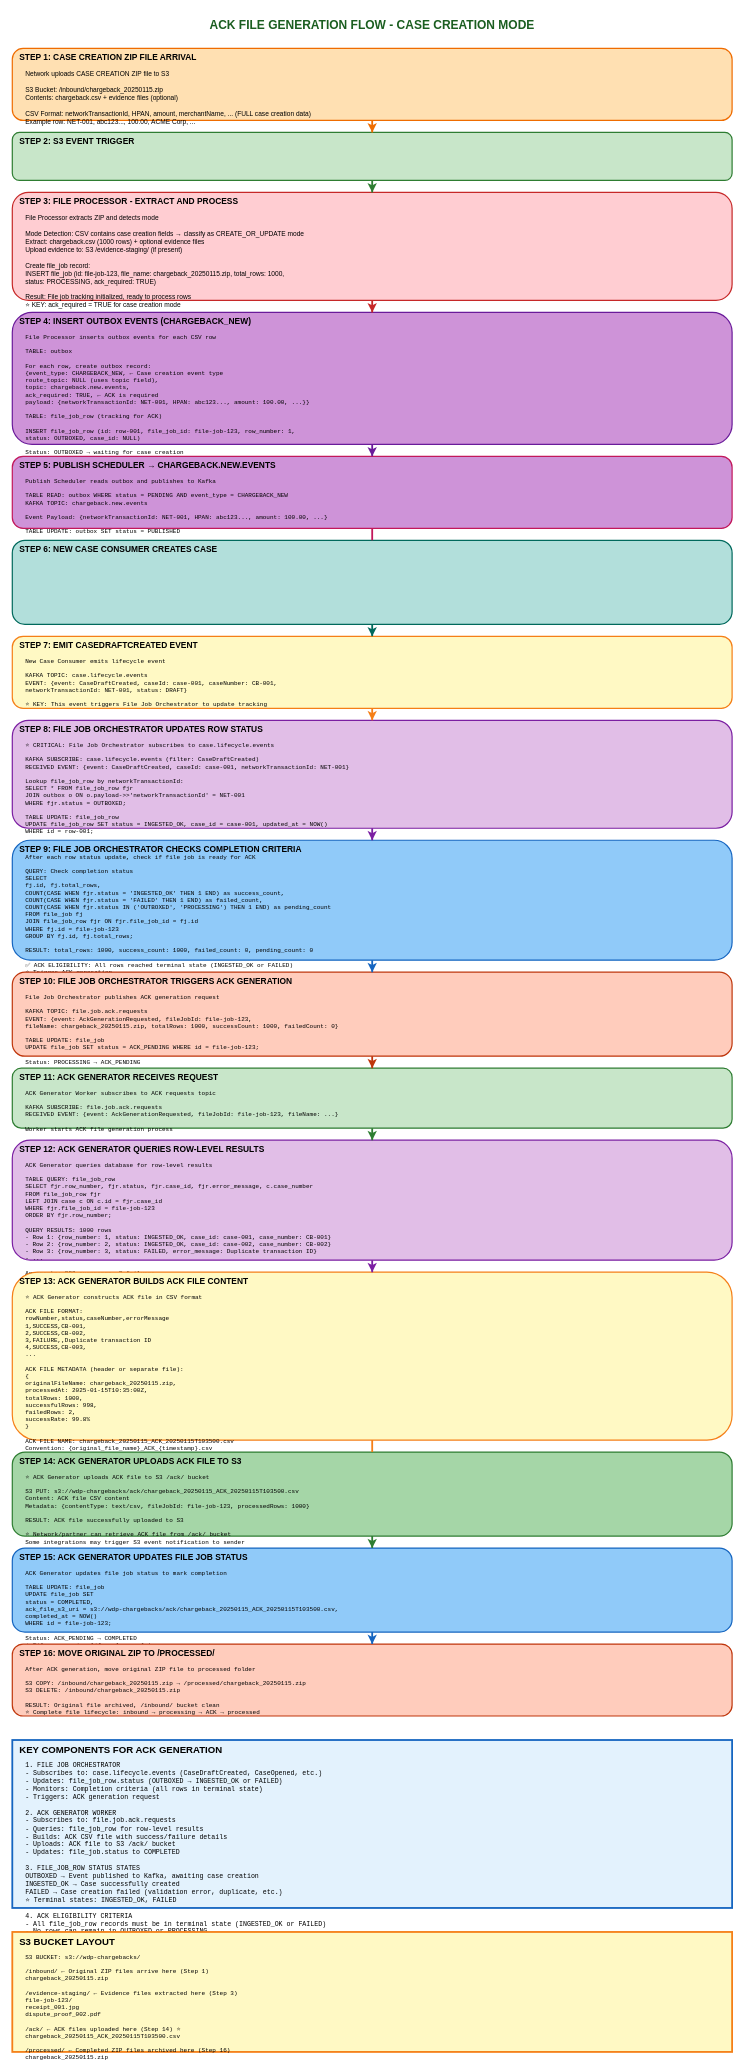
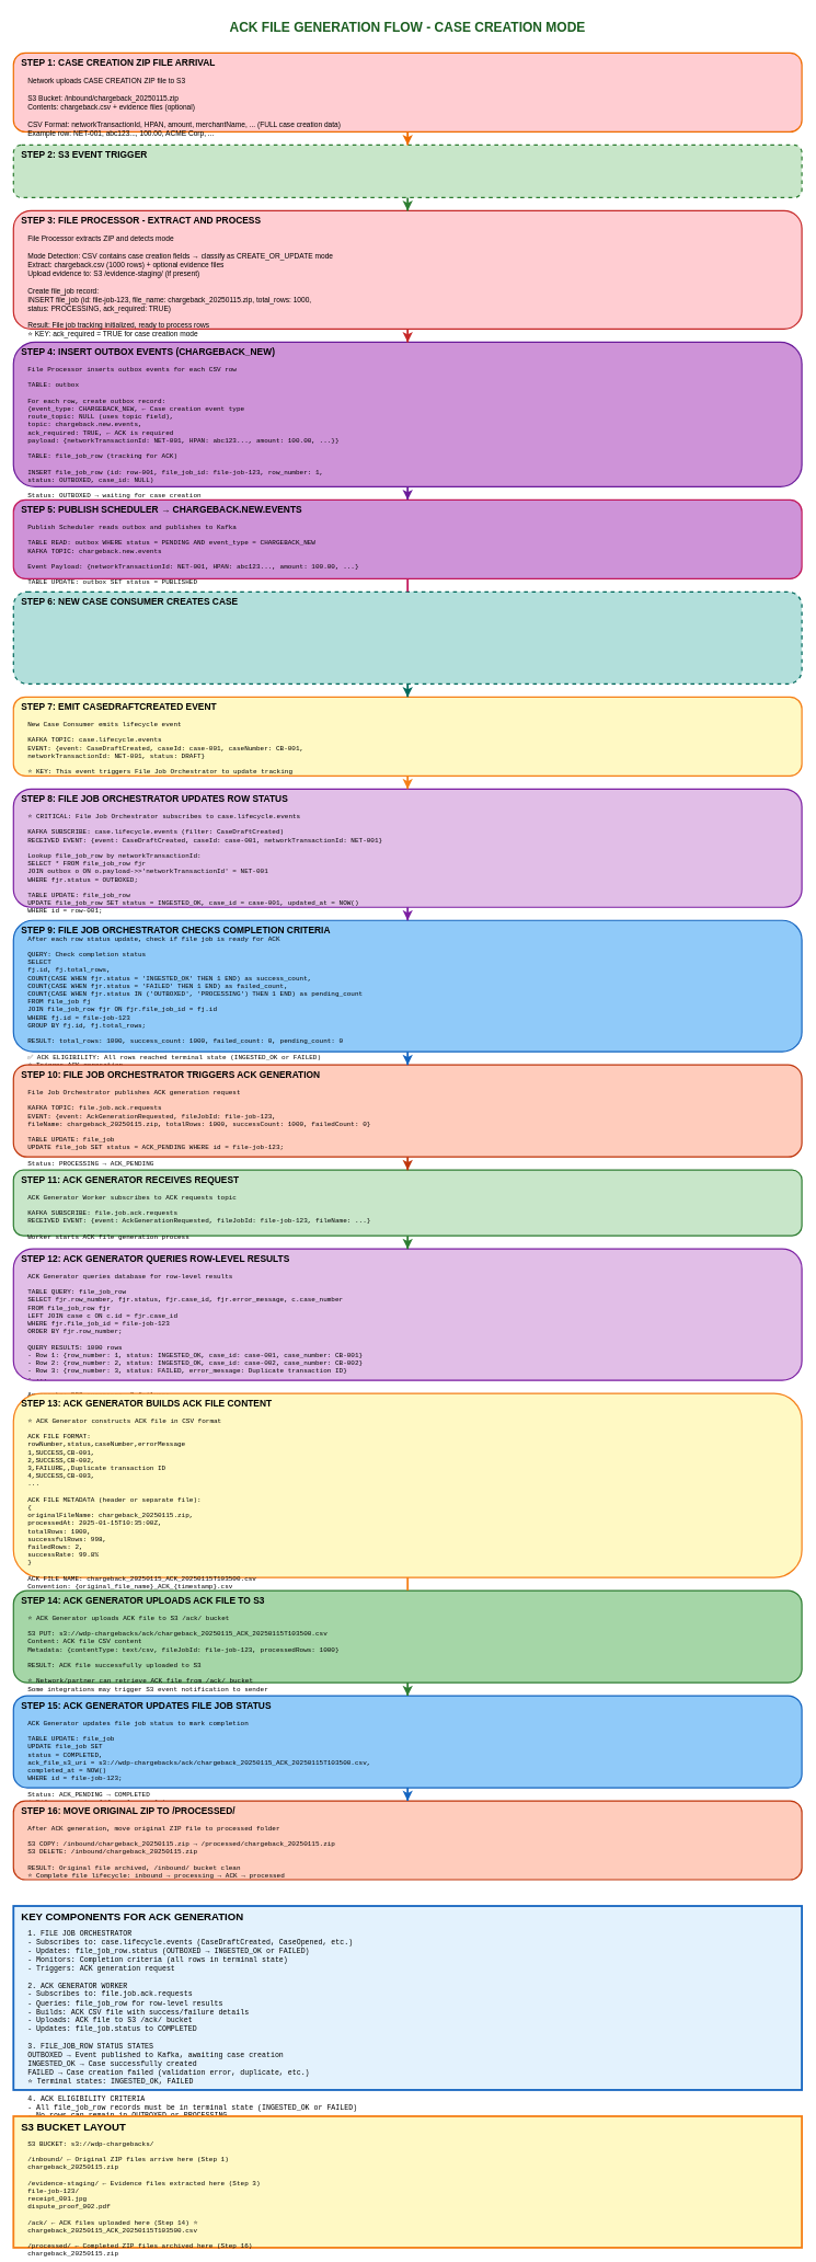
- <mxCell id="3" value="STEP 1: CASE CREATION ZIP FILE ARRIVAL" style="rounded=1;whiteSpace=wrap;html=1;fillColor=#ffe0b2;strokeColor=#ef6c00;fontSize=14;fontStyle=1;align=left;verticalAlign=top;spacingLeft=10;strokeWidth=2;" parent="1" vertex="1"><mxGeometry x="20" y="80" width="1200" height="120" as="geometry" /></mxCell>
+ <mxCell id="3" value="STEP 1: CASE CREATION ZIP FILE ARRIVAL" style="rounded=1;whiteSpace=wrap;html=1;fillColor=#ffcdd2;strokeColor=#ef6c00;fontSize=14;fontStyle=1;align=left;verticalAlign=top;spacingLeft=10;strokeWidth=2;" parent="1" vertex="1"><mxGeometry x="20" y="80" width="1200" height="120" as="geometry" /></mxCell>
- <mxCell id="5" value="STEP 2: S3 EVENT TRIGGER" style="rounded=1;whiteSpace=wrap;html=1;fillColor=#c8e6c9;strokeColor=#2e7d32;fontSize=14;fontStyle=1;align=left;verticalAlign=top;spacingLeft=10;strokeWidth=2;" parent="1" vertex="1"><mxGeometry x="20" y="220" width="1200" height="80" as="geometry" /></mxCell>
+ <mxCell id="5" value="STEP 2: S3 EVENT TRIGGER" style="rounded=1;whiteSpace=wrap;html=1;fillColor=#c8e6c9;strokeColor=#2e7d32;fontSize=14;fontStyle=1;align=left;verticalAlign=top;spacingLeft=10;strokeWidth=2;dashed=1;" parent="1" vertex="1"><mxGeometry x="20" y="220" width="1200" height="80" as="geometry" /></mxCell>
- <mxCell id="12" value="STEP 6: NEW CASE CONSUMER CREATES CASE" style="rounded=1;whiteSpace=wrap;html=1;fillColor=#b2dfdb;strokeColor=#00695c;fontSize=14;fontStyle=1;align=left;verticalAlign=top;spacingLeft=10;strokeWidth=2;" parent="1" vertex="1"><mxGeometry x="20" y="900" width="1200" height="140" as="geometry" /></mxCell>
+ <mxCell id="12" value="STEP 6: NEW CASE CONSUMER CREATES CASE" style="rounded=1;whiteSpace=wrap;html=1;fillColor=#b2dfdb;strokeColor=#00695c;fontSize=14;fontStyle=1;align=left;verticalAlign=top;spacingLeft=10;strokeWidth=2;dashed=1;" parent="1" vertex="1"><mxGeometry x="20" y="900" width="1200" height="140" as="geometry" /></mxCell>
- <mxCell id="48" style="edgeStyle=orthogonalEdgeStyle;rounded=0;orthogonalLoop=1;jettySize=auto;html=1;strokeWidth=3;strokeColor=#7b1fa2;entryX=0.5;entryY=0;" parent="1" source="23" target="25" edge="1"><mxGeometry relative="1" as="geometry" /></mxCell>
